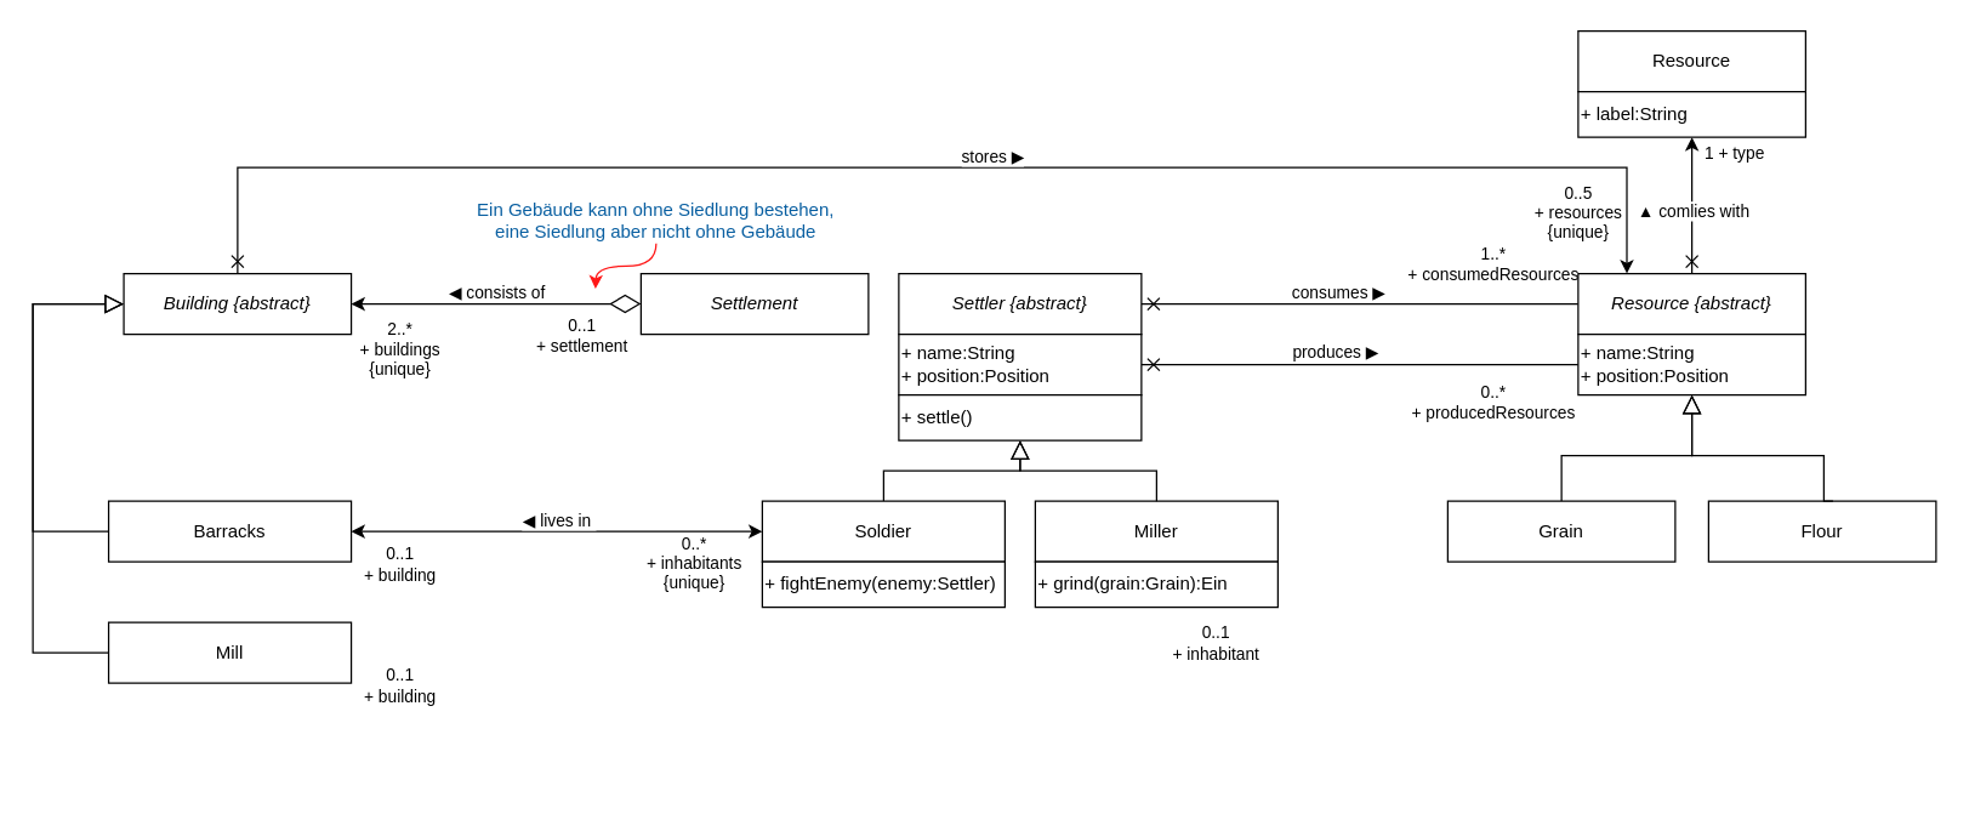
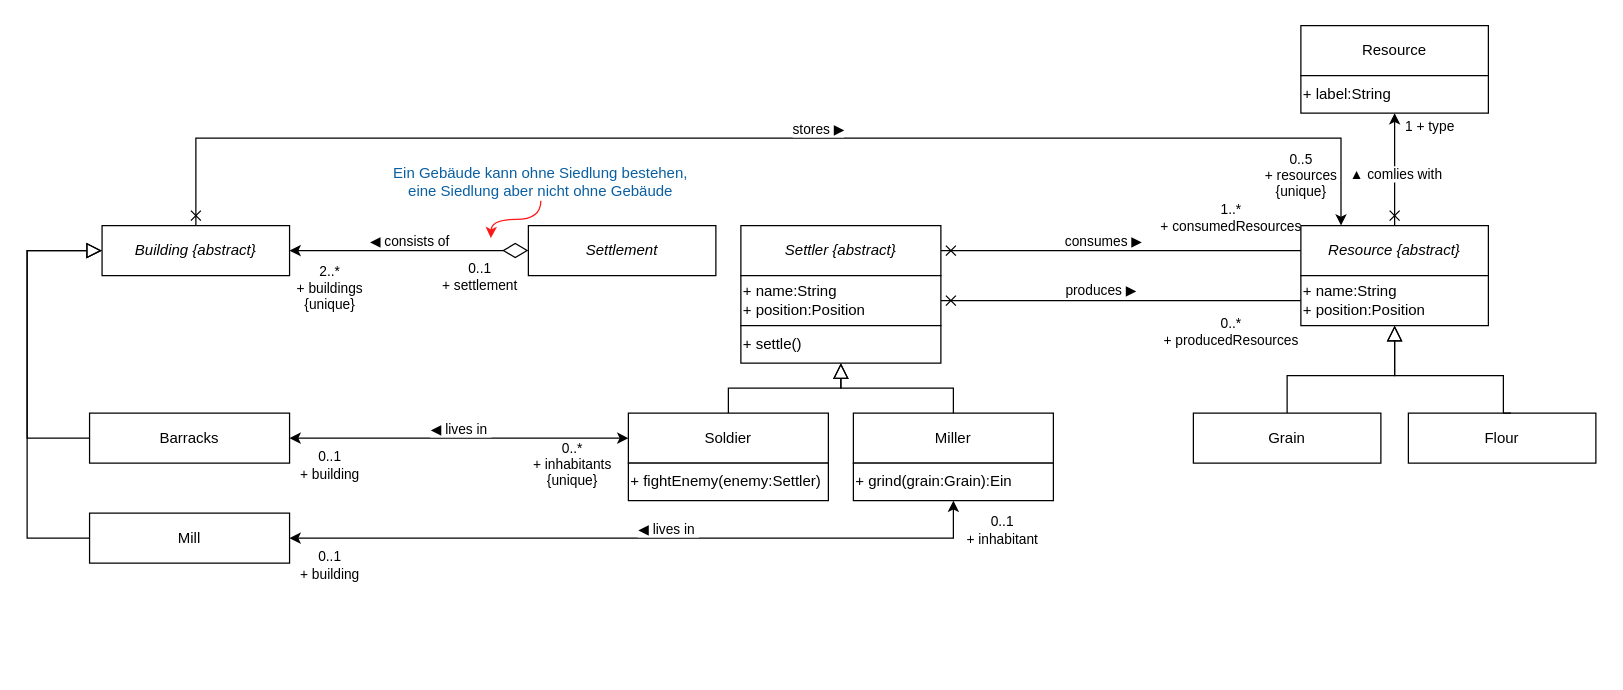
+ <mxCell id="47" style="edgeStyle=orthogonalEdgeStyle;rounded=0;orthogonalLoop=1;jettySize=auto;html=1;startArrow=classic;startFill=1;endArrow=classic;endFill=1;exitX=1;exitY=0.5;exitDx=0;exitDy=0;entryX=0.5;entryY=1;entryDx=0;entryDy=0;" parent="1" source="39" target="30" edge="1"><mxGeometry relative="1" as="geometry"><mxPoint x="382" y="430" as="sourcePoint" /><mxPoint x="572" y="430" as="targetPoint" /><Array as="points" /></mxGeometry></mxCell>
+ <mxCell id="48" value="◀ lives in&amp;nbsp;" style="edgeLabel;html=1;align=center;verticalAlign=middle;resizable=0;points=[];" parent="47" vertex="1" connectable="0"><mxGeometry x="0.143" y="-1" relative="1" as="geometry"><mxPoint x="-18" y="-9" as="offset" /></mxGeometry></mxCell>
